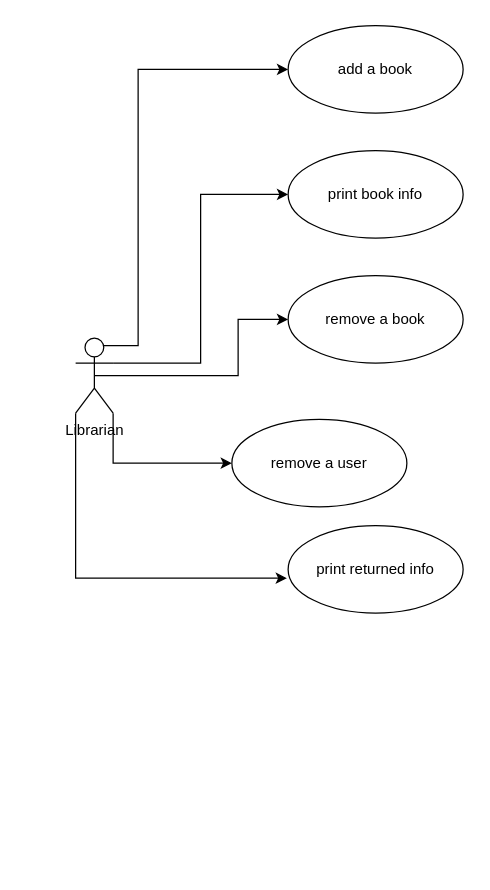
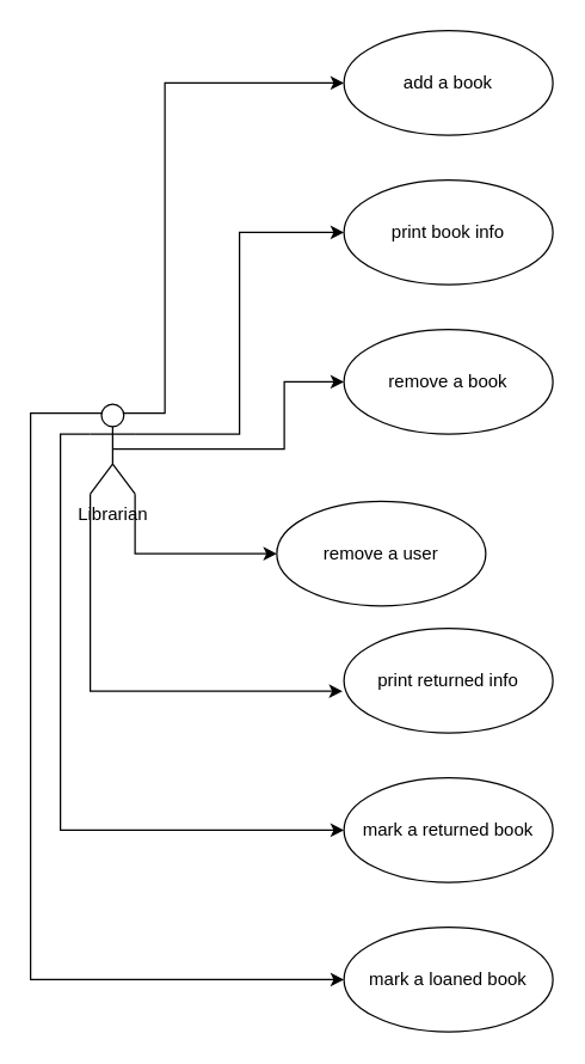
+ <mxCell id="6" style="edgeStyle=orthogonalEdgeStyle;rounded=0;orthogonalLoop=1;jettySize=auto;html=1;exitX=0;exitY=0.333;exitDx=0;exitDy=0;exitPerimeter=0;entryX=0;entryY=0.5;entryDx=0;entryDy=0;" edge="1" parent="1" source="8" target="14"><mxGeometry relative="1" as="geometry" /></mxCell>
+ <mxCell id="7" style="edgeStyle=orthogonalEdgeStyle;rounded=0;orthogonalLoop=1;jettySize=auto;html=1;exitX=0.25;exitY=0.1;exitDx=0;exitDy=0;exitPerimeter=0;entryX=0;entryY=0.5;entryDx=0;entryDy=0;" edge="1" parent="1" source="8" target="15"><mxGeometry relative="1" as="geometry"><Array as="points"><mxPoint x="20" y="276" /><mxPoint x="20" y="655" /></Array></mxGeometry></mxCell>
+ <mxCell id="14" value="mark a returned book" style="ellipse;whiteSpace=wrap;html=1;" vertex="1" parent="1"><mxGeometry x="230" y="520" width="140" height="70" as="geometry" /></mxCell>
+ <mxCell id="15" value="mark a loaned book" style="ellipse;whiteSpace=wrap;html=1;" vertex="1" parent="1"><mxGeometry x="230" y="620" width="140" height="70" as="geometry" /></mxCell>
